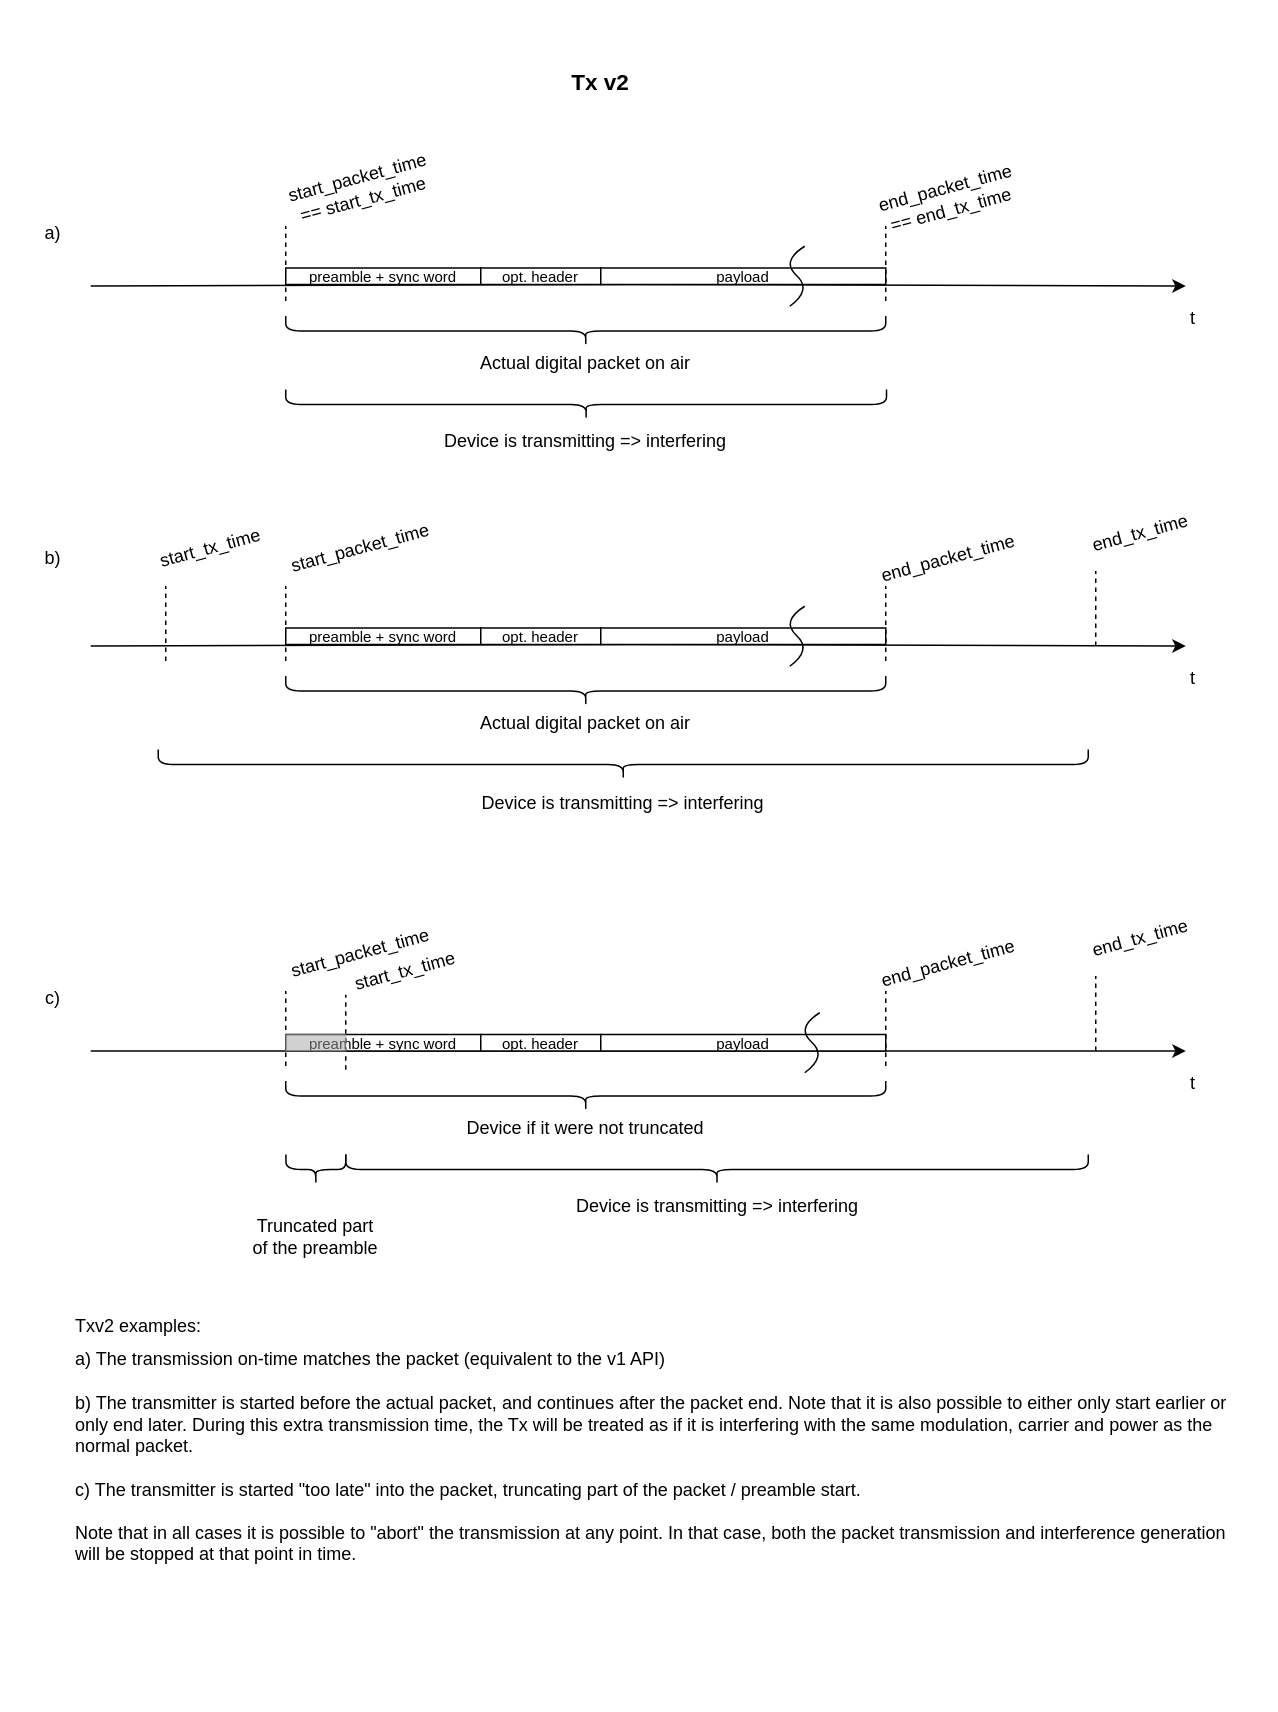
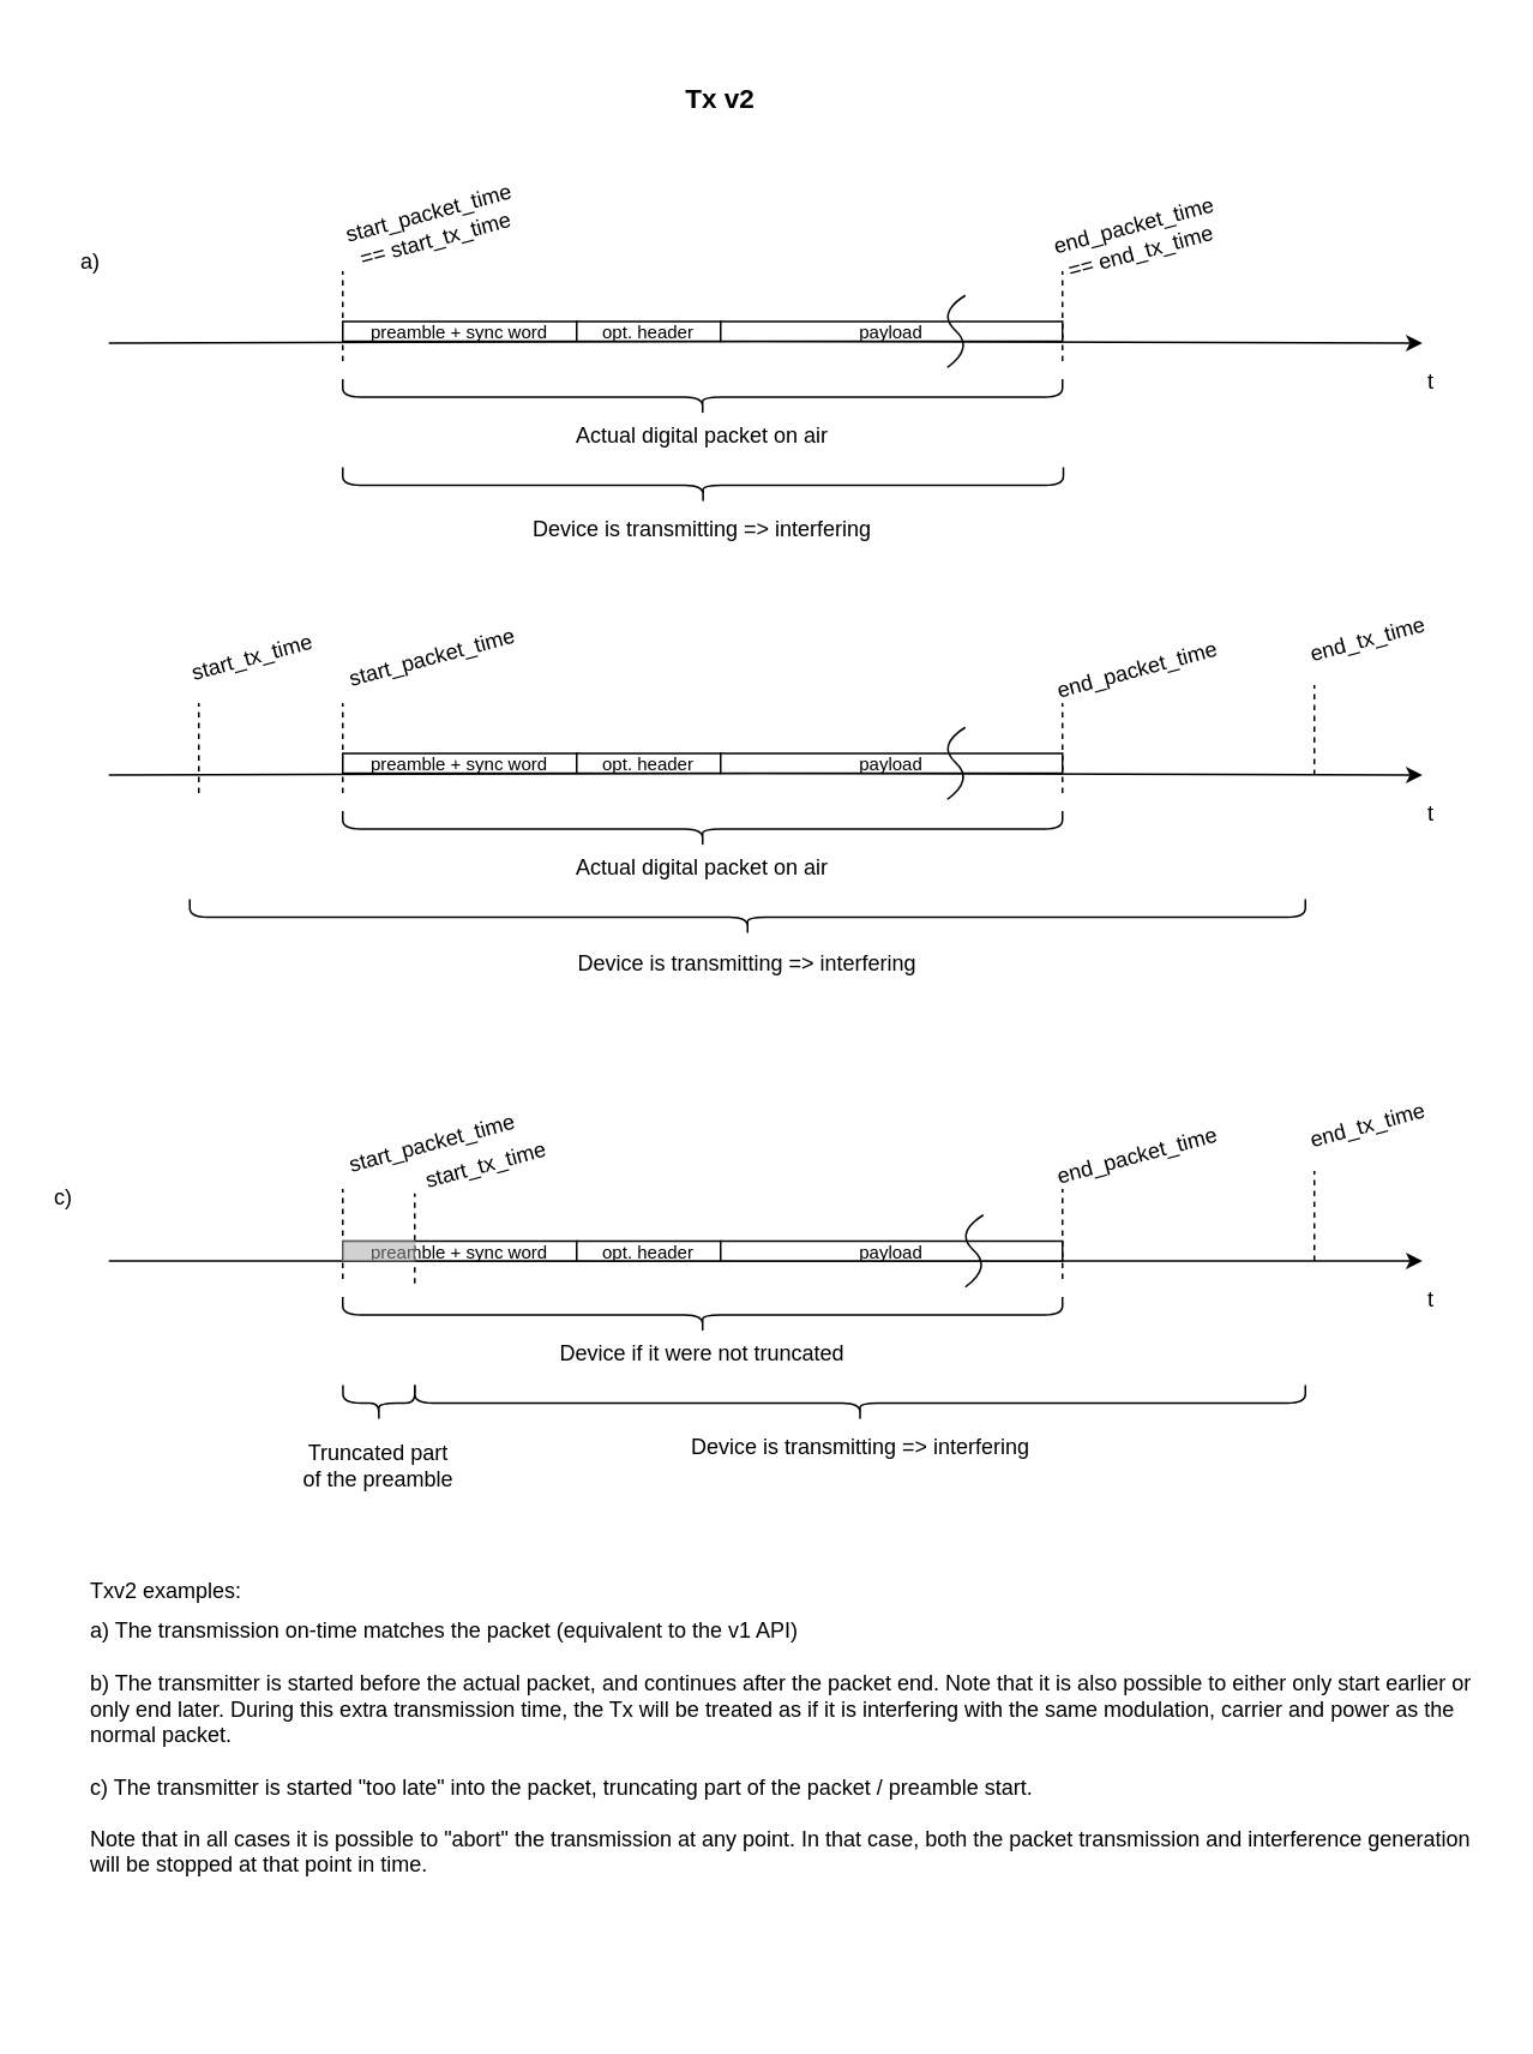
- <mxCell id="52" value="a)" style="text;html=1;strokeColor=none;fillColor=none;align=center;verticalAlign=middle;whiteSpace=wrap;rounded=0;fontSize=12;" parent="1" vertex="1"><mxGeometry x="20" y="140" width="30" height="30" as="geometry" /></mxCell>
+ <mxCell id="52" value="a)" style="text;html=1;strokeColor=none;fillColor=none;align=center;verticalAlign=middle;whiteSpace=wrap;rounded=0;fontSize=12;" parent="1" vertex="1"><mxGeometry x="35" y="130" width="30" height="30" as="geometry" /></mxCell>
- <mxCell id="53" value="b)" style="text;html=1;strokeColor=none;fillColor=none;align=center;verticalAlign=middle;whiteSpace=wrap;rounded=0;fontSize=12;" parent="1" vertex="1"><mxGeometry x="20" y="357.42" width="30" height="30" as="geometry" /></mxCell>
- <mxCell id="56" value="Truncated part of the preamble" style="text;html=1;strokeColor=none;fillColor=none;align=center;verticalAlign=middle;whiteSpace=wrap;rounded=0;fontSize=12;" parent="1" vertex="1"><mxGeometry x="165.07" y="808.95" width="90" height="30" as="geometry" /></mxCell>
+ <mxCell id="56" value="Truncated part of the preamble" style="text;html=1;strokeColor=none;fillColor=none;align=center;verticalAlign=middle;whiteSpace=wrap;rounded=0;fontSize=12;" parent="1" vertex="1"><mxGeometry x="165.07" y="798.95" width="90" height="30" as="geometry" /></mxCell>
